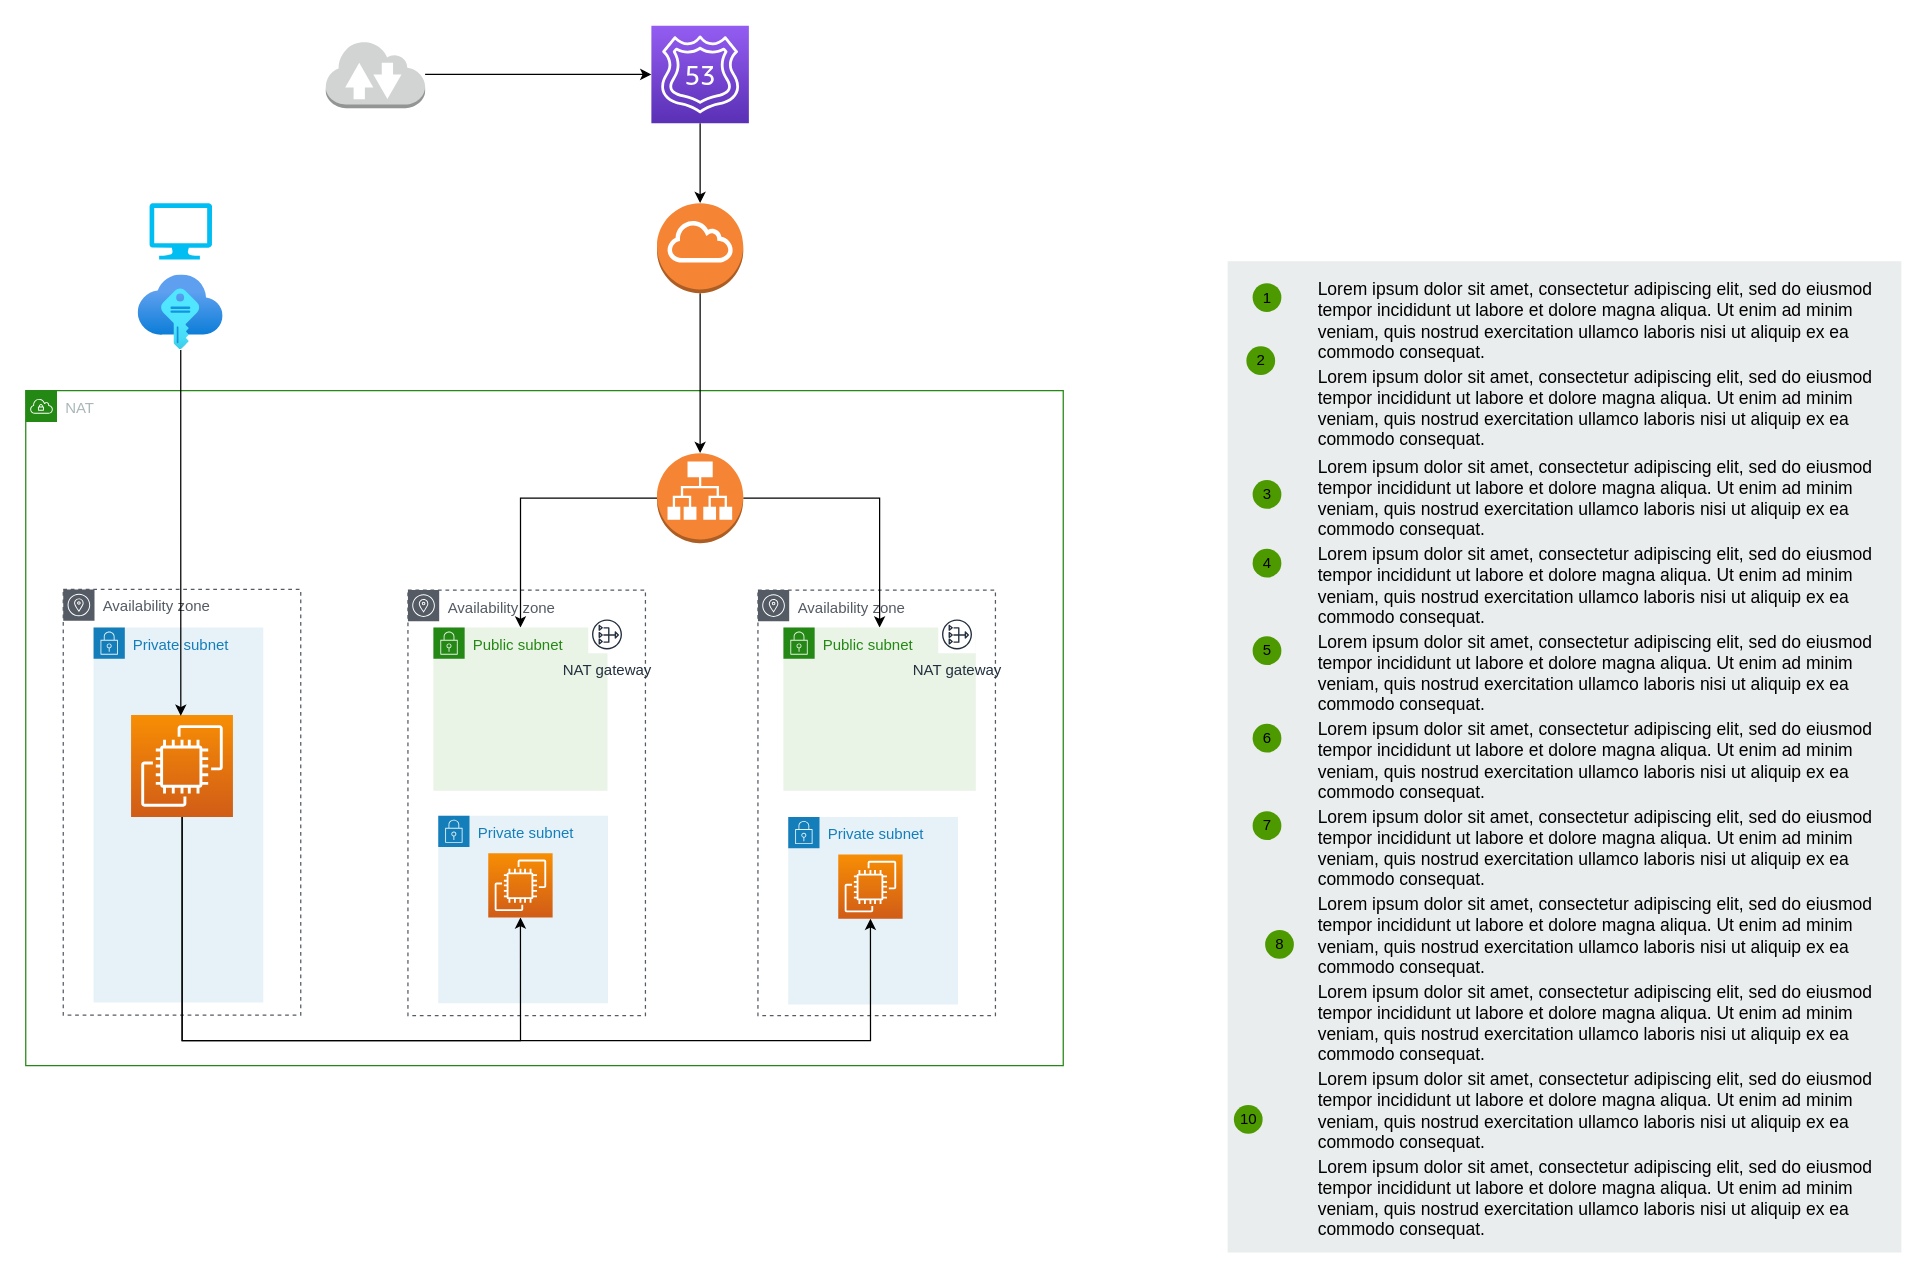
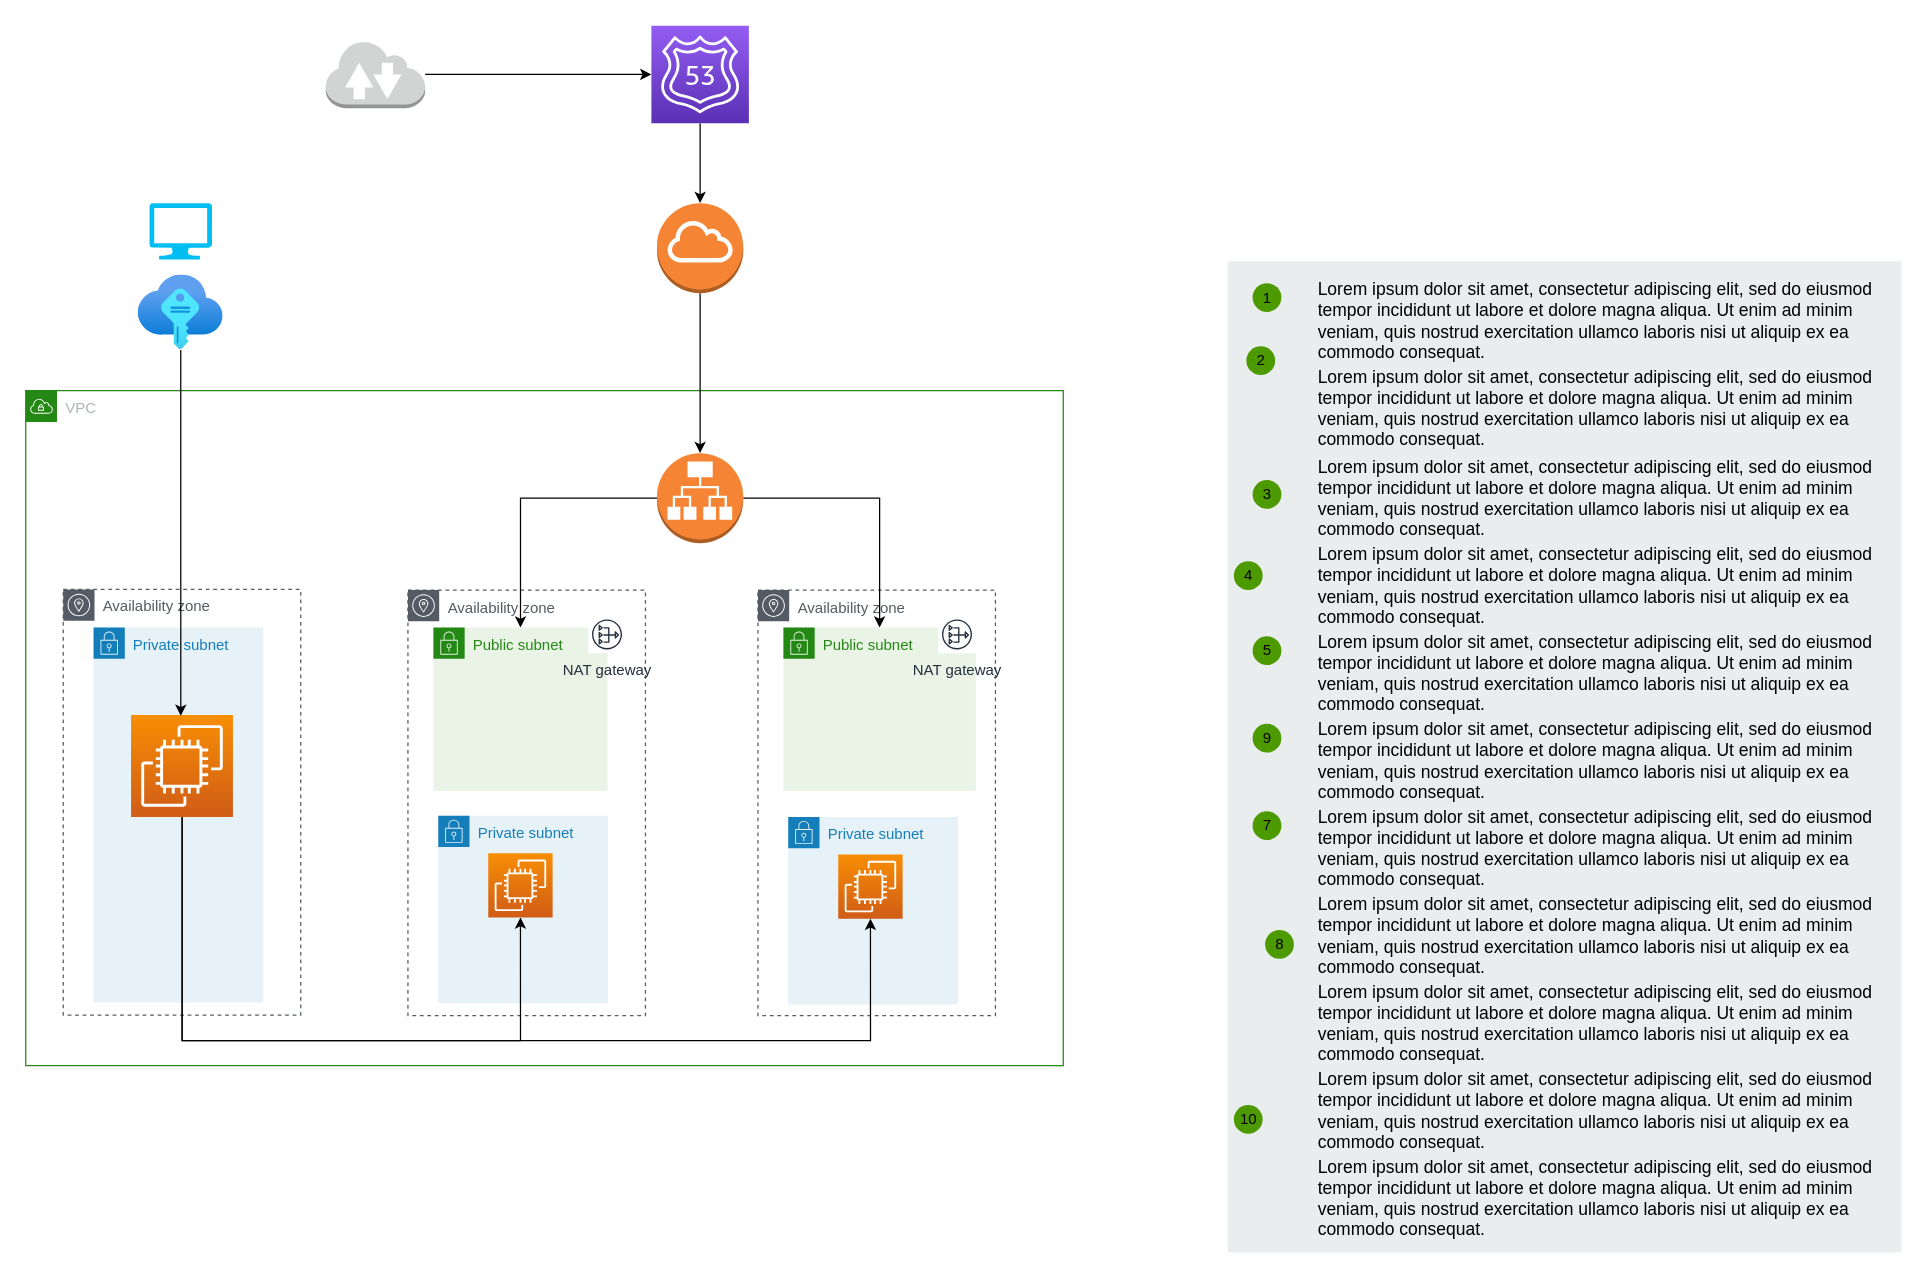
- <mxCell id="32" value="NAT" style="points=[[0,0],[0.25,0],[0.5,0],[0.75,0],[1,0],[1,0.25],[1,0.5],[1,0.75],[1,1],[0.75,1],[0.5,1],[0.25,1],[0,1],[0,0.75],[0,0.5],[0,0.25]];outlineConnect=0;gradientColor=none;html=1;whiteSpace=wrap;fontSize=12;fontStyle=0;container=1;pointerEvents=0;collapsible=0;recursiveResize=0;shape=mxgraph.aws4.group;grIcon=mxgraph.aws4.group_vpc;strokeColor=#248814;fillColor=none;verticalAlign=top;align=left;spacingLeft=30;fontColor=#AAB7B8;dashed=0;" vertex="1" parent="1"><mxGeometry y="312" width="830" height="540" as="geometry" x="20" /></mxCell>
+ <mxCell id="32" value="VPC" style="points=[[0,0],[0.25,0],[0.5,0],[0.75,0],[1,0],[1,0.25],[1,0.5],[1,0.75],[1,1],[0.75,1],[0.5,1],[0.25,1],[0,1],[0,0.75],[0,0.5],[0,0.25]];outlineConnect=0;gradientColor=none;html=1;whiteSpace=wrap;fontSize=12;fontStyle=0;container=1;pointerEvents=0;collapsible=0;recursiveResize=0;shape=mxgraph.aws4.group;grIcon=mxgraph.aws4.group_vpc;strokeColor=#248814;fillColor=none;verticalAlign=top;align=left;spacingLeft=30;fontColor=#AAB7B8;dashed=0;" vertex="1" parent="1"><mxGeometry y="312" width="830" height="540" as="geometry" x="20" /></mxCell>
- <mxCell id="14" value="4" style="ellipse;whiteSpace=wrap;html=1;aspect=fixed;fillColor=#4D9900;strokeColor=none;labelBackgroundColor=none;" parent="1" vertex="1"><mxGeometry x="1001.5" y="438.5" width="23" height="23" as="geometry" /></mxCell>
+ <mxCell id="14" value="4" style="ellipse;whiteSpace=wrap;html=1;aspect=fixed;fillColor=#4D9900;strokeColor=none;labelBackgroundColor=none;" parent="1" vertex="1"><mxGeometry x="986.5" y="448.5" width="23" height="23" as="geometry" /></mxCell>
- <mxCell id="18" value="6" style="ellipse;whiteSpace=wrap;html=1;aspect=fixed;fillColor=#4D9900;strokeColor=none;labelBackgroundColor=none;" parent="1" vertex="1"><mxGeometry x="1001.5" y="578.5" width="23" height="23" as="geometry" /></mxCell>
+ <mxCell id="18" value="9" style="ellipse;whiteSpace=wrap;html=1;aspect=fixed;fillColor=#4D9900;strokeColor=none;labelBackgroundColor=none;" parent="1" vertex="1"><mxGeometry x="1001.5" y="578.5" width="23" height="23" as="geometry" /></mxCell>
